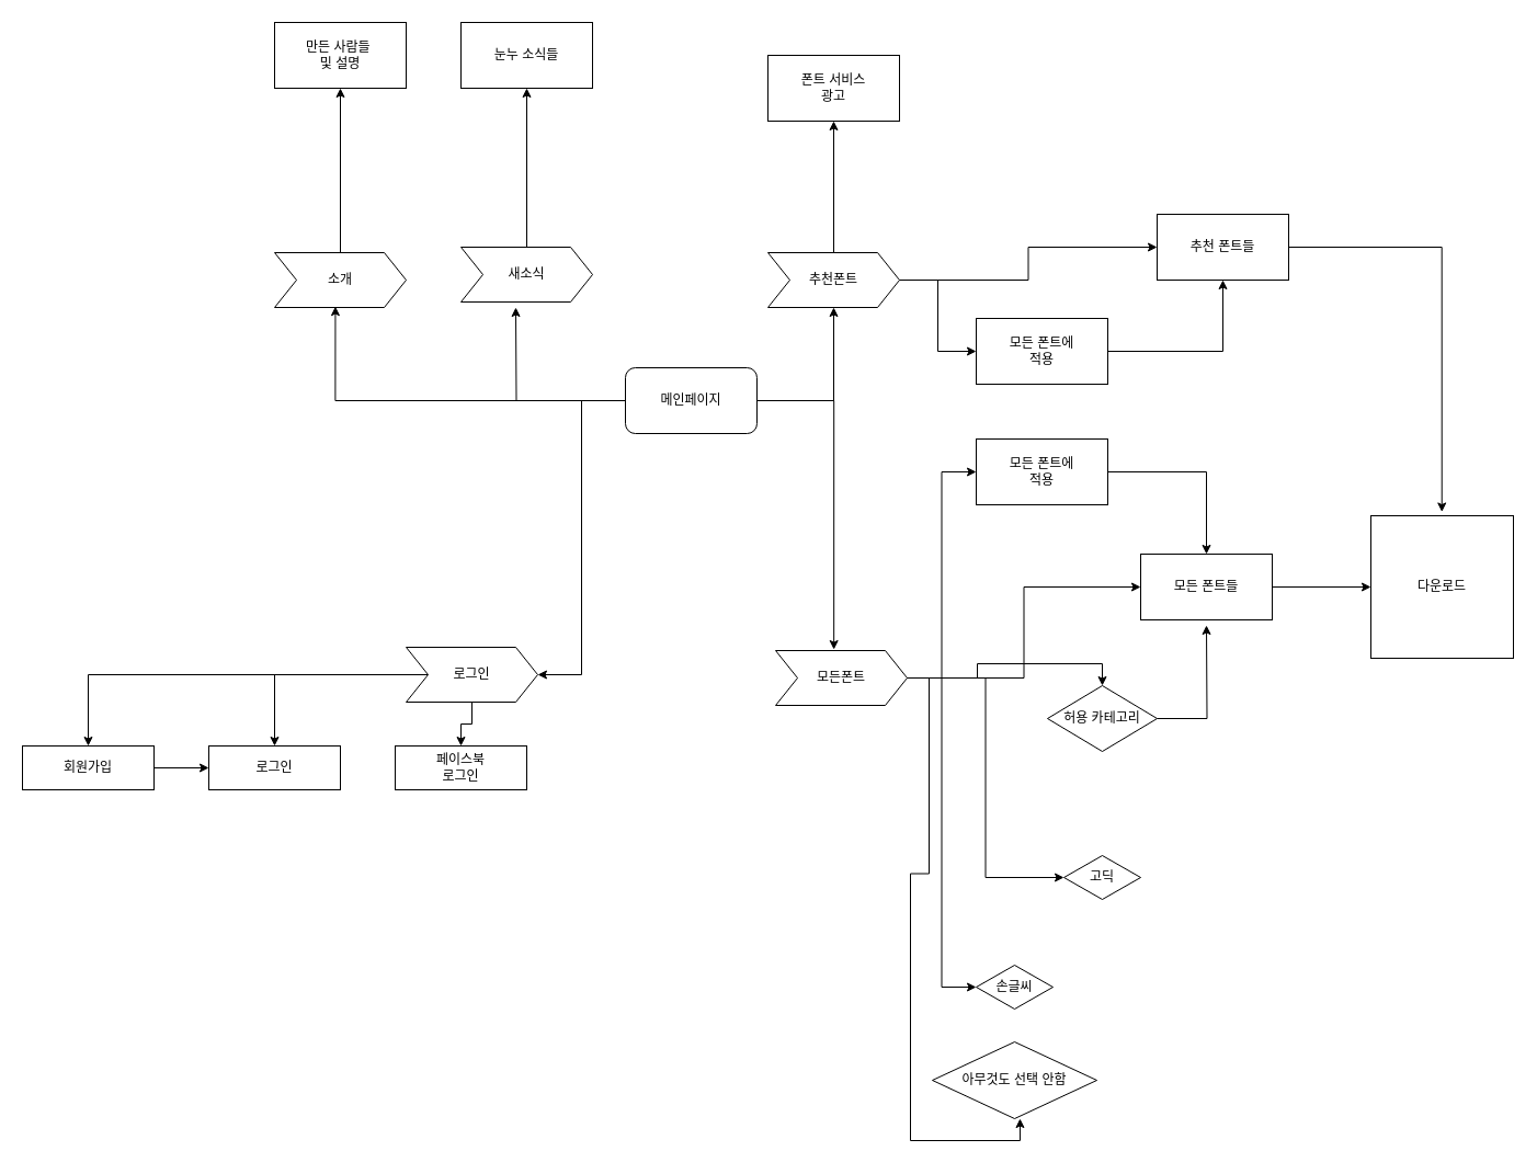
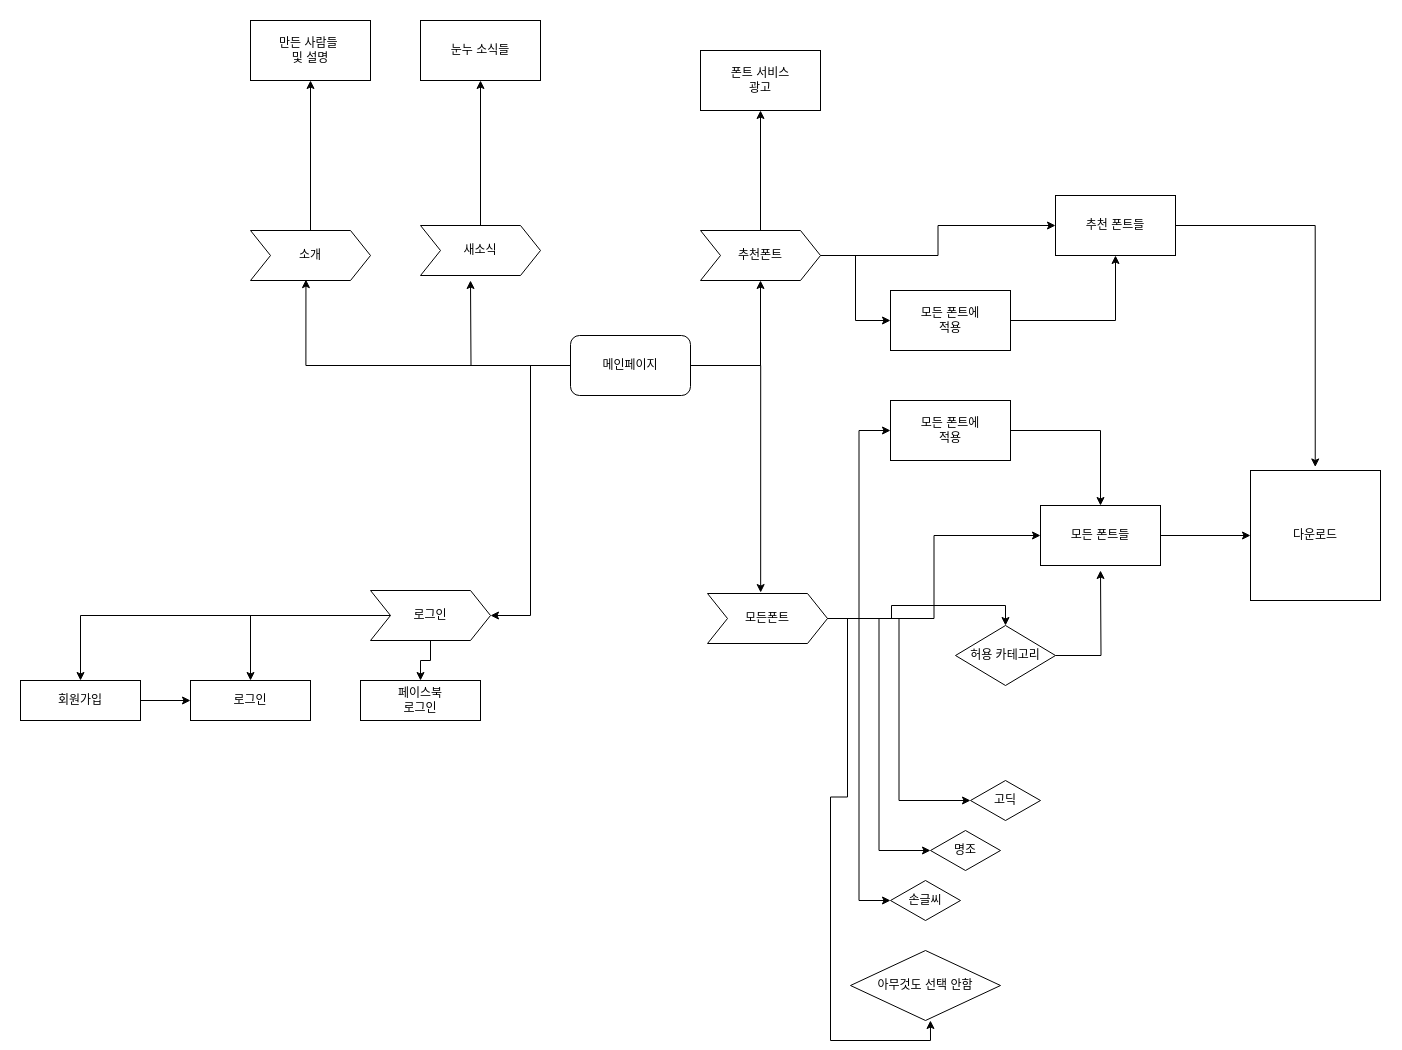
+ <mxCell id="17" style="edgeStyle=orthogonalEdgeStyle;rounded=0;orthogonalLoop=1;jettySize=auto;html=1;entryX=0;entryY=0.5;entryDx=0;entryDy=0;" edge="1" parent="1" source="23" target="33"><mxGeometry relative="1" as="geometry" /></mxCell>
+ <mxCell id="33" value="명조" style="rhombus;whiteSpace=wrap;html=1;" parent="1" vertex="1"><mxGeometry x="930" y="830" width="70" height="40" as="geometry" /></mxCell>
